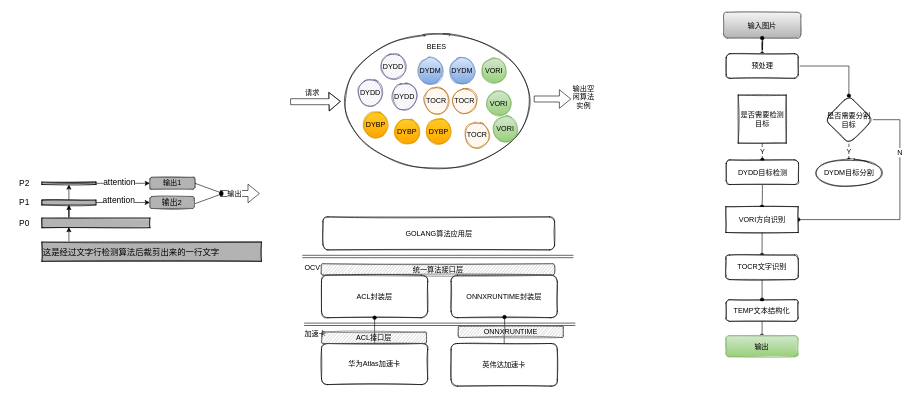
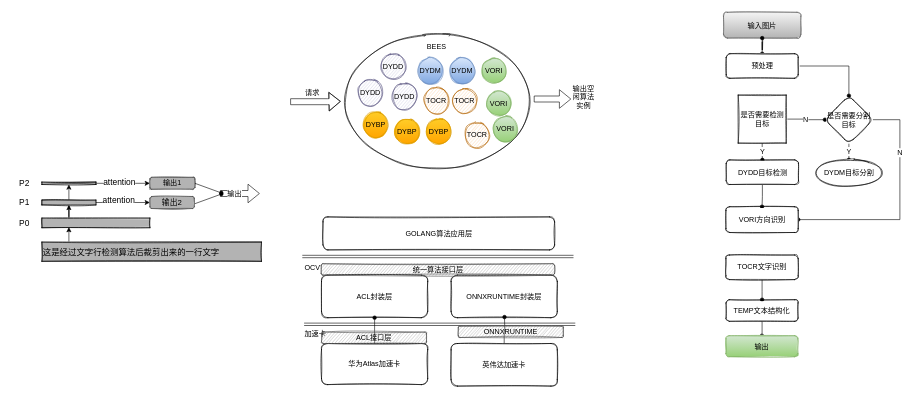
+ <mxCell id="62" value="N" style="edgeStyle=orthogonalEdgeStyle;rounded=0;orthogonalLoop=1;jettySize=auto;html=1;fontSize=12;endArrow=oval;endFill=1;" edge="1" parent="1" source="63" target="68"><mxGeometry relative="1" as="geometry" /></mxCell>
- <mxCell id="71" value="VORI方向识别" style="whiteSpace=wrap;html=1;shadow=0;gradientDirection=south;sketch=1;rounded=0;" vertex="1" parent="1"><mxGeometry x="1209" y="344" width="120.5" height="43" as="geometry" /></mxCell>
+ <mxCell id="71" value="VORI方向识别" style="rounded=1;whiteSpace=wrap;html=1;shadow=0;gradientDirection=south;sketch=1;" vertex="1" parent="1"><mxGeometry x="1209" y="344" width="120.5" height="43" as="geometry" /></mxCell>
- <mxCell id="70" style="edgeStyle=orthogonalEdgeStyle;rounded=0;orthogonalLoop=1;jettySize=auto;html=1;entryX=0.5;entryY=0;entryDx=0;entryDy=0;fontSize=12;endArrow=oval;endFill=1;" edge="1" parent="1" source="71" target="73"><mxGeometry relative="1" as="geometry" /></mxCell>
